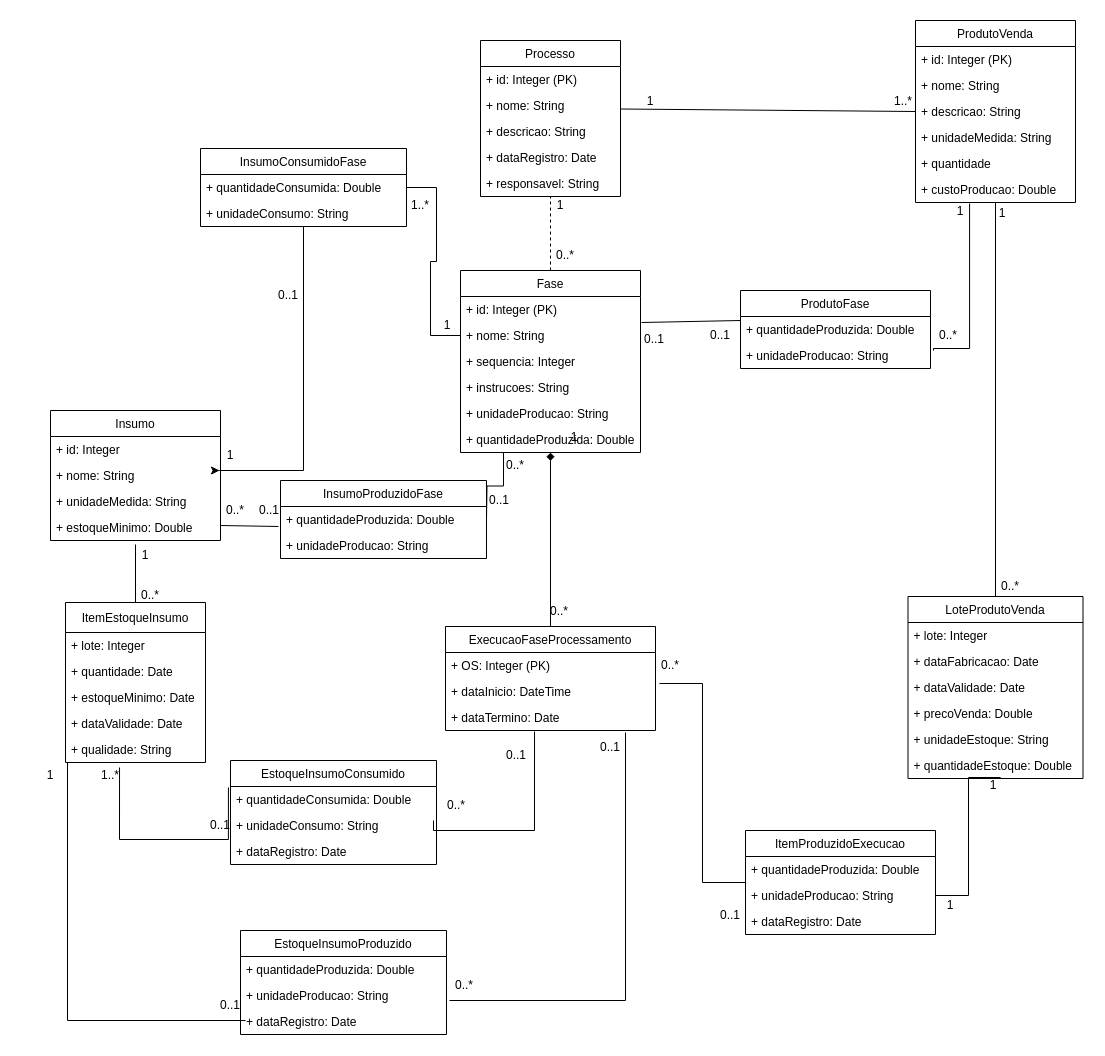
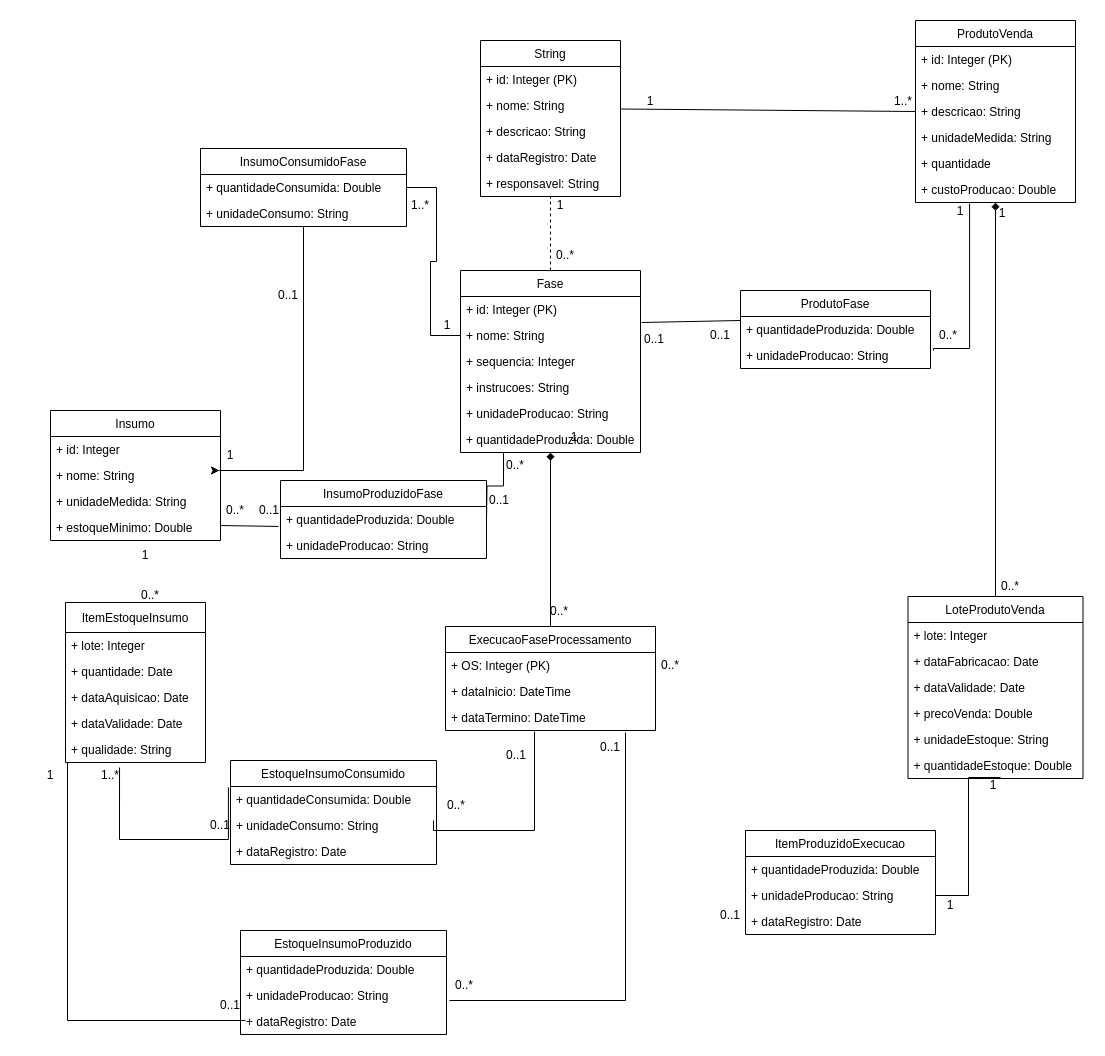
- <mxCell id="16" value="Processo" style="swimlane;fontStyle=0;childLayout=stackLayout;horizontal=1;startSize=26;fillColor=none;horizontalStack=0;resizeParent=1;resizeParentMax=0;resizeLast=0;collapsible=1;marginBottom=0;" parent="1" vertex="1"><mxGeometry x="480" y="40" width="140" height="156" as="geometry" /></mxCell>
+ <mxCell id="16" value="String" style="swimlane;fontStyle=0;childLayout=stackLayout;horizontal=1;startSize=26;fillColor=none;horizontalStack=0;resizeParent=1;resizeParentMax=0;resizeLast=0;collapsible=1;marginBottom=0;" parent="1" vertex="1"><mxGeometry x="480" y="40" width="140" height="156" as="geometry" /></mxCell>
- <mxCell id="53" value="" style="endArrow=none;html=1;rounded=0;" parent="1" source="46" target="36" edge="1"><mxGeometry width="50" height="50" relative="1" as="geometry"><mxPoint x="640" y="500" as="sourcePoint" /><mxPoint x="690" y="450" as="targetPoint" /></mxGeometry></mxCell>
+ <mxCell id="53" value="" style="endArrow=diamond;html=1;rounded=0;" parent="1" source="46" target="36" edge="1"><mxGeometry width="50" height="50" relative="1" as="geometry"><mxPoint x="640" y="500" as="sourcePoint" /><mxPoint x="690" y="450" as="targetPoint" /></mxGeometry></mxCell>
- <mxCell id="13" value="" style="endArrow=none;html=1;rounded=0;exitX=0.5;exitY=0;exitDx=0;exitDy=0;entryX=0.5;entryY=1.154;entryDx=0;entryDy=0;entryPerimeter=0;" parent="1" source="7" target="6" edge="1"><mxGeometry width="50" height="50" relative="1" as="geometry"><mxPoint x="540" y="810" as="sourcePoint" /><mxPoint x="590" y="760" as="targetPoint" /></mxGeometry></mxCell>
- <mxCell id="10" value="+ estoqueMinimo: Date" style="text;strokeColor=none;fillColor=none;align=left;verticalAlign=top;spacingLeft=4;spacingRight=4;overflow=hidden;rotatable=0;points=[[0,0.5],[1,0.5]];portConstraint=eastwest;" parent="7" vertex="1"><mxGeometry y="82" width="140" height="26" as="geometry" /></mxCell>
+ <mxCell id="10" value="+ dataAquisicao: Date" style="text;strokeColor=none;fillColor=none;align=left;verticalAlign=top;spacingLeft=4;spacingRight=4;overflow=hidden;rotatable=0;points=[[0,0.5],[1,0.5]];portConstraint=eastwest;" parent="7" vertex="1"><mxGeometry y="82" width="140" height="26" as="geometry" /></mxCell>
- <mxCell id="59" value="+ dataTermino: Date" style="text;strokeColor=none;fillColor=none;align=left;verticalAlign=top;spacingLeft=4;spacingRight=4;overflow=hidden;rotatable=0;points=[[0,0.5],[1,0.5]];portConstraint=eastwest;" parent="56" vertex="1"><mxGeometry y="78" width="210" height="26" as="geometry" /></mxCell>
+ <mxCell id="59" value="+ dataTermino: DateTime" style="text;strokeColor=none;fillColor=none;align=left;verticalAlign=top;spacingLeft=4;spacingRight=4;overflow=hidden;rotatable=0;points=[[0,0.5],[1,0.5]];portConstraint=eastwest;" parent="56" vertex="1"><mxGeometry y="78" width="210" height="26" as="geometry" /></mxCell>
- <mxCell id="111" value="" style="endArrow=none;html=1;rounded=0;entryX=1.019;entryY=0.192;entryDx=0;entryDy=0;entryPerimeter=0;edgeStyle=elbowEdgeStyle;" parent="1" source="107" target="58" edge="1"><mxGeometry width="50" height="50" relative="1" as="geometry"><mxPoint x="640" y="780" as="sourcePoint" /><mxPoint x="690" y="730" as="targetPoint" /></mxGeometry></mxCell>
